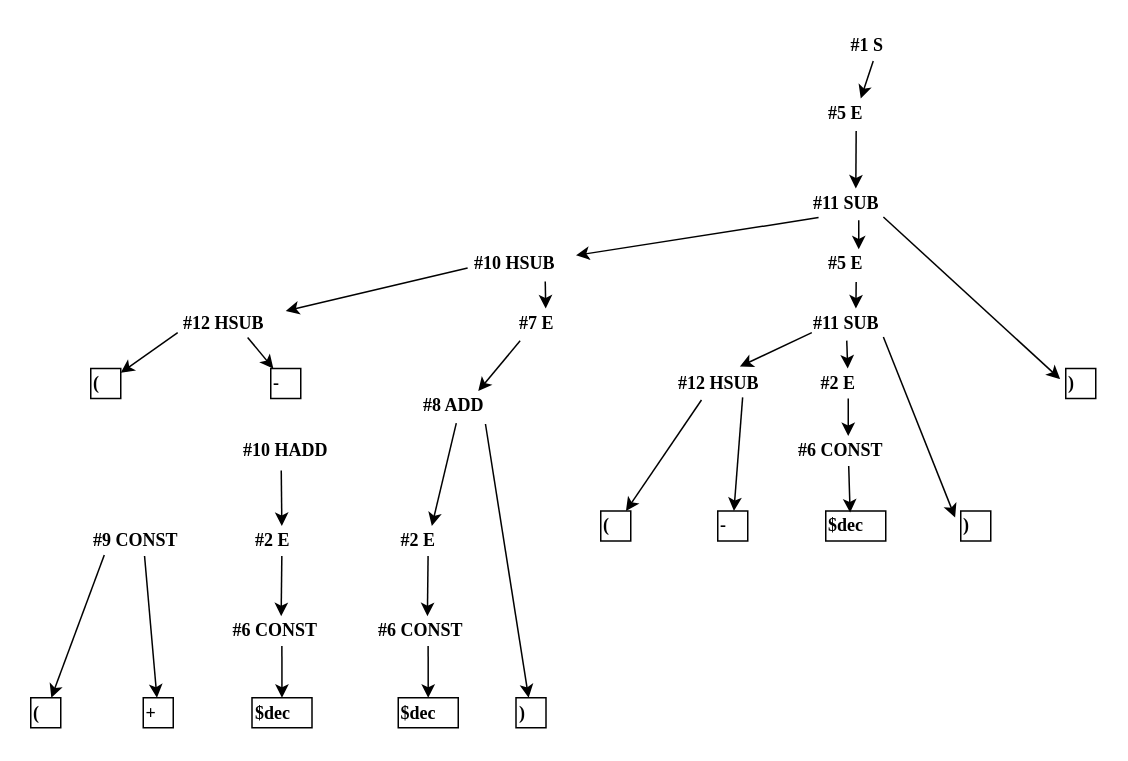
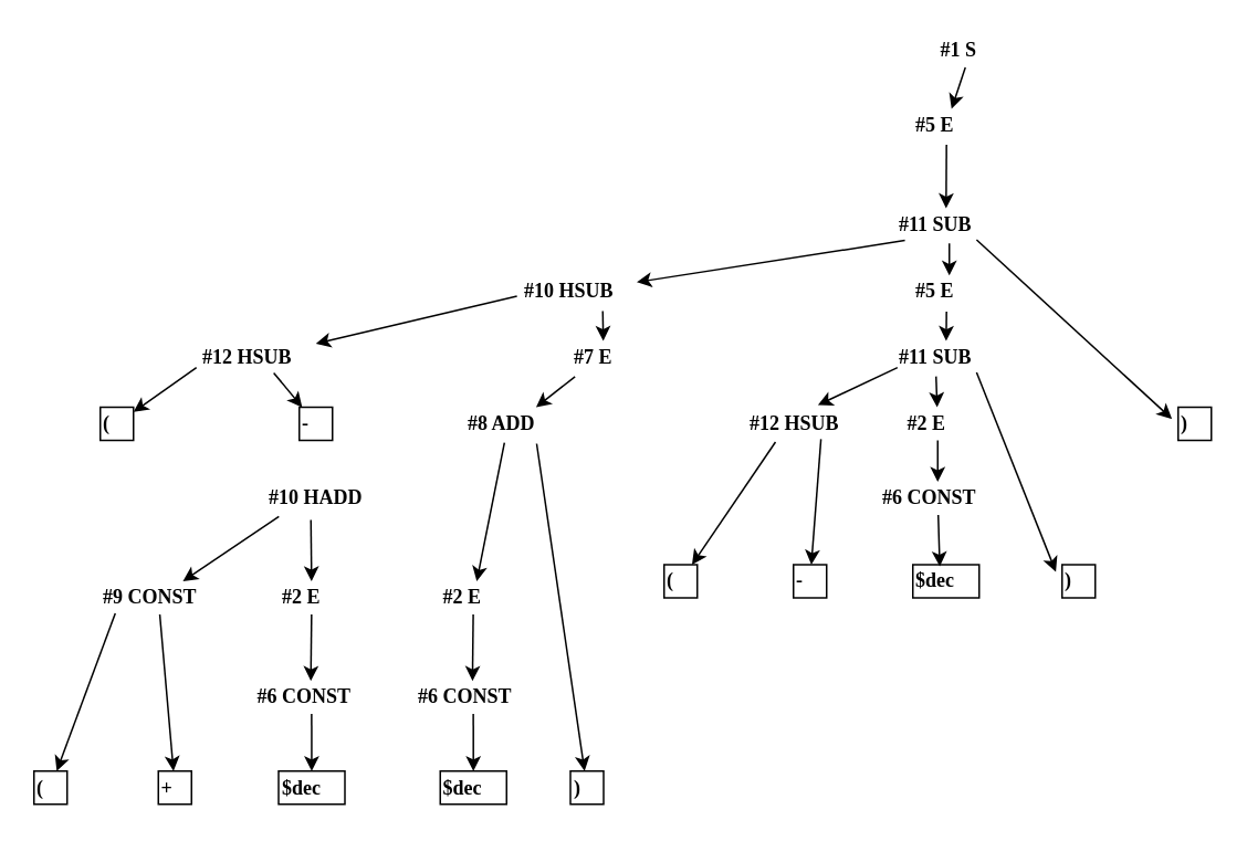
- <mxCell id="38" value="#8 ADD" style="text;html=1;resizable=0;points=[];autosize=1;align=left;verticalAlign=top;spacingTop=-4;fontFamily=Verdana;fontStyle=1" parent="1" vertex="1"><mxGeometry x="280" y="260" width="60" height="20" as="geometry" /></mxCell>
+ <mxCell id="38" value="#8 ADD" style="text;html=1;resizable=0;points=[];autosize=1;align=left;verticalAlign=top;spacingTop=-4;fontFamily=Verdana;fontStyle=1" parent="1" vertex="1"><mxGeometry x="280" y="245" width="60" height="20" as="geometry" /></mxCell>
+ <mxCell id="44" value="" style="endArrow=classic;html=1;exitX=0.11;exitY=1.043;exitDx=0;exitDy=0;exitPerimeter=0;fontFamily=Verdana;fontStyle=1" parent="1" source="39" target="43" edge="1"><mxGeometry width="50" height="50" relative="1" as="geometry"><mxPoint x="175" y="348.286" as="sourcePoint" /><mxPoint x="219.944" y="338" as="targetPoint" /><Array as="points" /></mxGeometry></mxCell>
